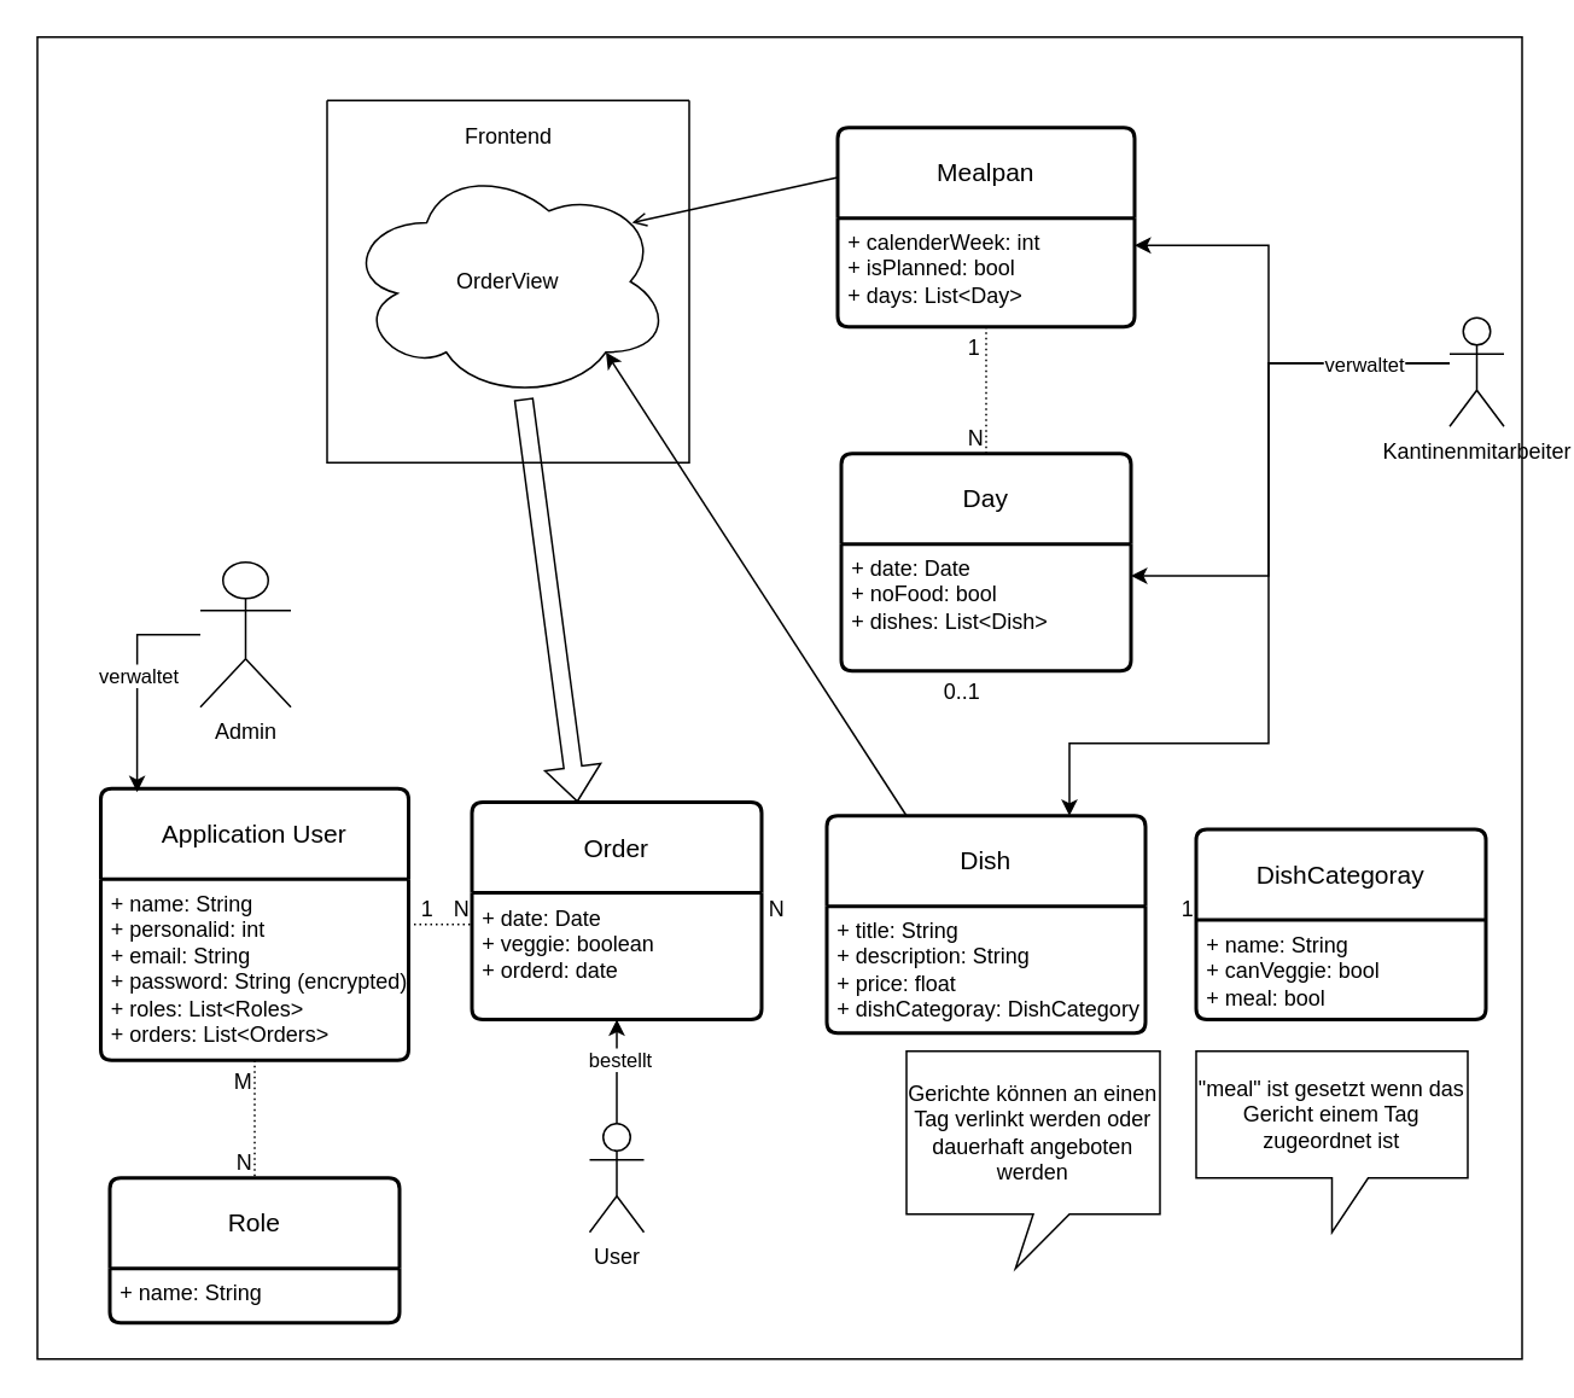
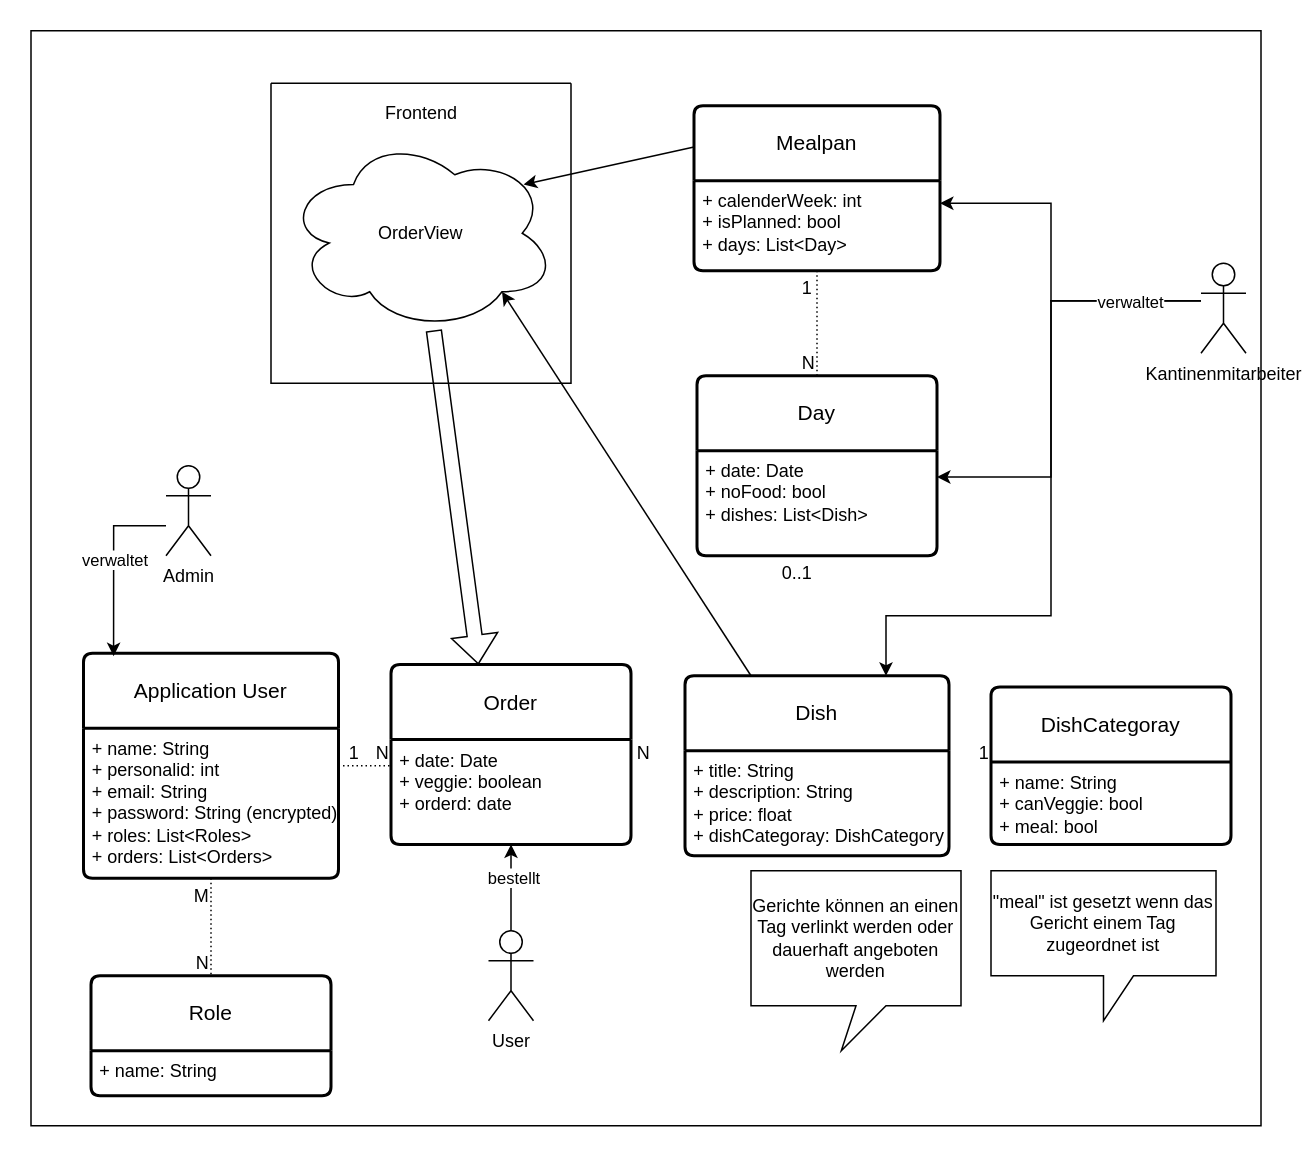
- <mxCell id="27" value="" style="endArrow=open;html=1;rounded=0;entryX=0.88;entryY=0.25;entryDx=0;entryDy=0;entryPerimeter=0;exitX=0;exitY=0.25;exitDx=0;exitDy=0;" parent="1" source="7" target="25" edge="1"><mxGeometry width="50" height="50" relative="1" as="geometry"><mxPoint x="510" y="430" as="sourcePoint" /><mxPoint x="560" y="380" as="targetPoint" /></mxGeometry></mxCell>
+ <mxCell id="27" value="" style="endArrow=classic;html=1;rounded=0;entryX=0.88;entryY=0.25;entryDx=0;entryDy=0;entryPerimeter=0;exitX=0;exitY=0.25;exitDx=0;exitDy=0;" parent="1" source="7" target="25" edge="1"><mxGeometry width="50" height="50" relative="1" as="geometry"><mxPoint x="510" y="430" as="sourcePoint" /><mxPoint x="560" y="380" as="targetPoint" /></mxGeometry></mxCell>
- <mxCell id="37" value="Admin" style="shape=umlActor;verticalLabelPosition=bottom;verticalAlign=top;html=1;outlineConnect=0;" vertex="1" parent="1"><mxGeometry x="110" y="310" width="50" height="80" as="geometry" /></mxCell>
+ <mxCell id="37" value="Admin" style="shape=umlActor;verticalLabelPosition=bottom;verticalAlign=top;html=1;outlineConnect=0;" vertex="1" parent="1"><mxGeometry x="110" y="310" width="30" height="60" as="geometry" /></mxCell>
